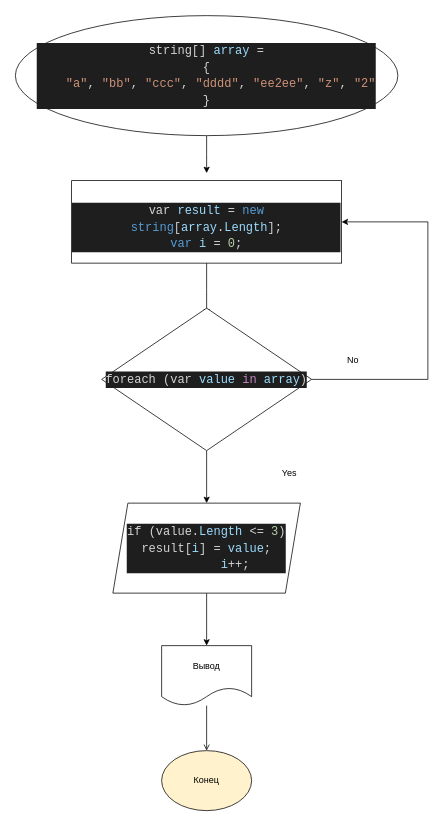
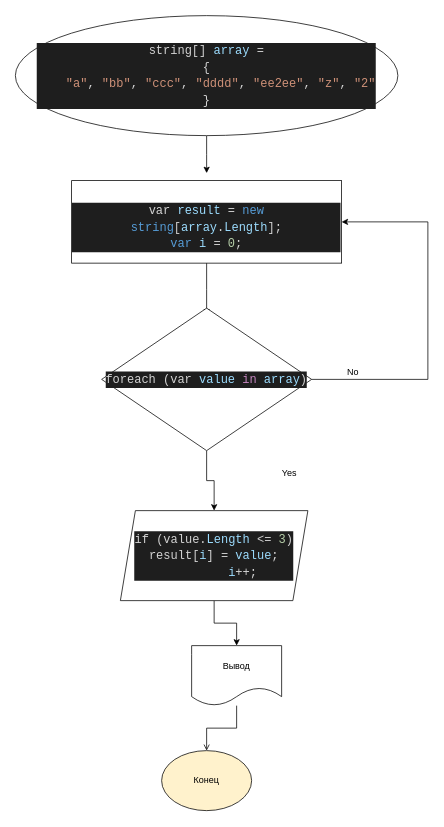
- <mxCell id="11" value="No" style="text;html=1;align=center;verticalAlign=middle;resizable=0;points=[];autosize=1;strokeColor=none;fillColor=none;" vertex="1" parent="1"><mxGeometry x="450" y="465" width="40" height="30" as="geometry" /></mxCell>
+ <mxCell id="11" value="No" style="text;html=1;align=center;verticalAlign=middle;resizable=0;points=[];autosize=1;strokeColor=none;fillColor=none;" vertex="1" parent="1"><mxGeometry x="450" y="480" width="40" height="30" as="geometry" /></mxCell>
- <mxCell id="10" value="&lt;div style=&quot;color: rgb(212, 212, 212); background-color: rgb(30, 30, 30); font-family: Consolas, &amp;quot;Courier New&amp;quot;, monospace; font-size: 16px; line-height: 22px;&quot;&gt;&lt;div style=&quot;border-color: var(--border-color); line-height: 22px;&quot;&gt;if (value.&lt;span style=&quot;border-color: var(--border-color); color: rgb(156, 220, 254);&quot;&gt;Length&lt;/span&gt;&amp;nbsp;&amp;lt;=&amp;nbsp;&lt;span style=&quot;border-color: var(--border-color); color: rgb(181, 206, 168);&quot;&gt;3&lt;/span&gt;)&lt;/div&gt;&lt;div style=&quot;border-color: var(--border-color); line-height: 22px;&quot;&gt;&lt;div style=&quot;border-color: var(--border-color); line-height: 22px;&quot;&gt;&lt;div style=&quot;border-color: var(--border-color);&quot;&gt;result[&lt;span style=&quot;border-color: var(--border-color); color: rgb(156, 220, 254);&quot;&gt;i&lt;/span&gt;] =&amp;nbsp;&lt;span style=&quot;border-color: var(--border-color); color: rgb(156, 220, 254);&quot;&gt;value&lt;/span&gt;;&lt;/div&gt;&lt;div style=&quot;border-color: var(--border-color);&quot;&gt;&amp;nbsp; &amp;nbsp; &amp;nbsp; &amp;nbsp;&amp;nbsp;&lt;span style=&quot;border-color: var(--border-color); color: rgb(156, 220, 254);&quot;&gt;i&lt;/span&gt;++;&lt;/div&gt;&lt;/div&gt;&lt;/div&gt;&lt;/div&gt;" style="shape=parallelogram;perimeter=parallelogramPerimeter;whiteSpace=wrap;html=1;fixedSize=1;" vertex="1" parent="1"><mxGeometry x="150" y="670" width="250" height="120" as="geometry" /></mxCell>
+ <mxCell id="10" value="&lt;div style=&quot;color: rgb(212, 212, 212); background-color: rgb(30, 30, 30); font-family: Consolas, &amp;quot;Courier New&amp;quot;, monospace; font-size: 16px; line-height: 22px;&quot;&gt;&lt;div style=&quot;border-color: var(--border-color); line-height: 22px;&quot;&gt;if (value.&lt;span style=&quot;border-color: var(--border-color); color: rgb(156, 220, 254);&quot;&gt;Length&lt;/span&gt;&amp;nbsp;&amp;lt;=&amp;nbsp;&lt;span style=&quot;border-color: var(--border-color); color: rgb(181, 206, 168);&quot;&gt;3&lt;/span&gt;)&lt;/div&gt;&lt;div style=&quot;border-color: var(--border-color); line-height: 22px;&quot;&gt;&lt;div style=&quot;border-color: var(--border-color); line-height: 22px;&quot;&gt;&lt;div style=&quot;border-color: var(--border-color);&quot;&gt;result[&lt;span style=&quot;border-color: var(--border-color); color: rgb(156, 220, 254);&quot;&gt;i&lt;/span&gt;] =&amp;nbsp;&lt;span style=&quot;border-color: var(--border-color); color: rgb(156, 220, 254);&quot;&gt;value&lt;/span&gt;;&lt;/div&gt;&lt;div style=&quot;border-color: var(--border-color);&quot;&gt;&amp;nbsp; &amp;nbsp; &amp;nbsp; &amp;nbsp;&amp;nbsp;&lt;span style=&quot;border-color: var(--border-color); color: rgb(156, 220, 254);&quot;&gt;i&lt;/span&gt;++;&lt;/div&gt;&lt;/div&gt;&lt;/div&gt;&lt;/div&gt;" style="shape=parallelogram;perimeter=parallelogramPerimeter;whiteSpace=wrap;html=1;fixedSize=1;" vertex="1" parent="1"><mxGeometry x="160" y="680" width="250" height="120" as="geometry" /></mxCell>
- <mxCell id="15" value="Вывод" style="shape=document;whiteSpace=wrap;html=1;boundedLbl=1;" vertex="1" parent="1"><mxGeometry x="215" y="860" width="120" height="80" as="geometry" /></mxCell>
+ <mxCell id="15" value="Вывод" style="shape=document;whiteSpace=wrap;html=1;boundedLbl=1;" vertex="1" parent="1"><mxGeometry x="255" y="860" width="120" height="80" as="geometry" /></mxCell>
